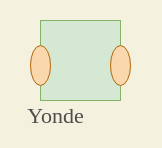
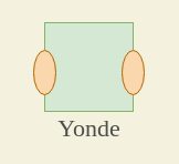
- <mxCell id="5" value="&lt;font style=&quot;font-size: 22px&quot; face=&quot;Comic Sans MS&quot; color=&quot;#4d4d4d&quot;&gt;Yonde&lt;/font&gt;" style="text;html=1;resizable=0;autosize=1;align=center;verticalAlign=middle;points=[];fillColor=none;strokeColor=none;rounded=0;fontColor=#393C56;" parent="1" vertex="1"><mxGeometry x="15" y="106" width="80" height="20" as="geometry" /></mxCell>
+ <mxCell id="5" value="&lt;font style=&quot;font-size: 22px&quot; face=&quot;Comic Sans MS&quot; color=&quot;#4d4d4d&quot;&gt;Yonde&lt;/font&gt;" style="text;html=1;resizable=0;autosize=1;align=center;verticalAlign=middle;points=[];fillColor=none;strokeColor=none;rounded=0;fontColor=#393C56;" parent="1" vertex="1"><mxGeometry x="40" y="106" width="80" height="20" as="geometry" /></mxCell>
